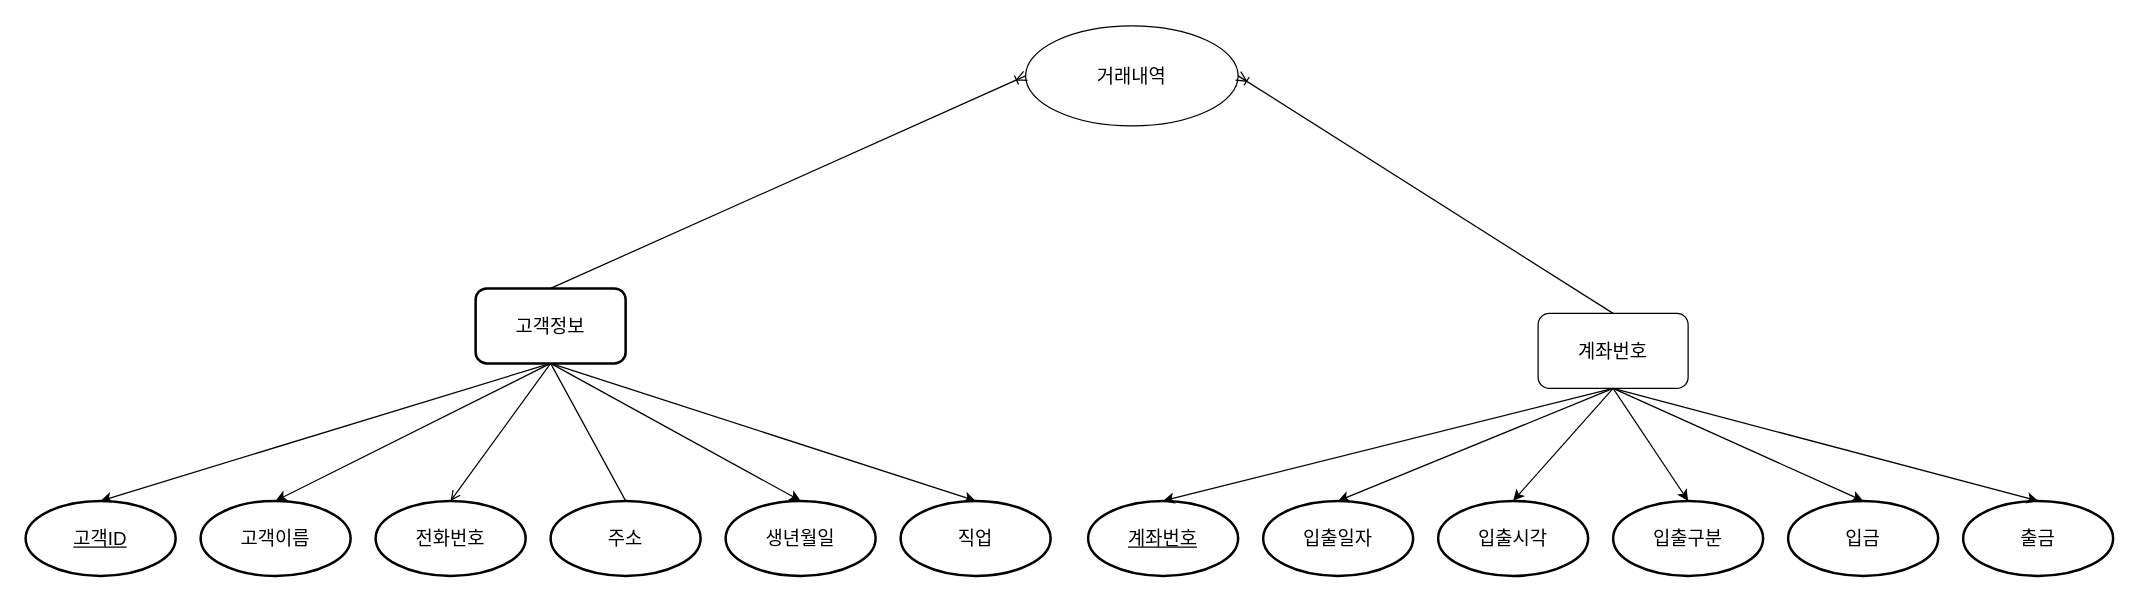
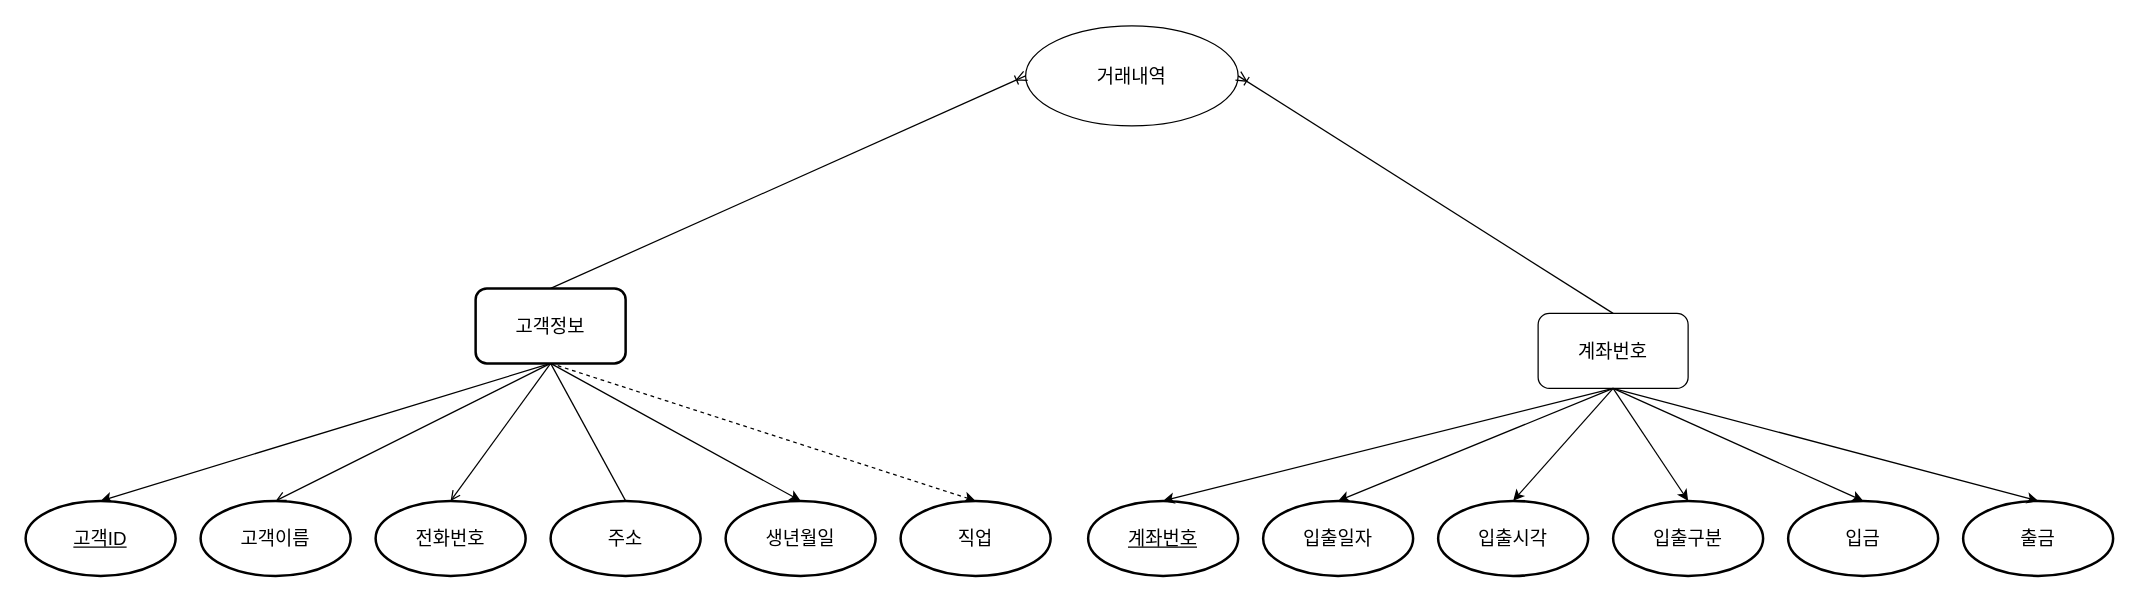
- <mxCell id="7" style="rounded=0;orthogonalLoop=1;jettySize=auto;html=1;entryX=0.5;entryY=0;entryDx=0;entryDy=0;exitX=0.5;exitY=1;exitDx=0;exitDy=0;" edge="1" parent="1" source="8" target="14"><mxGeometry relative="1" as="geometry" /></mxCell>
+ <mxCell id="7" style="rounded=0;orthogonalLoop=1;jettySize=auto;html=1;entryX=0.5;entryY=0;entryDx=0;entryDy=0;exitX=0.5;exitY=1;exitDx=0;exitDy=0;dashed=1;" edge="1" parent="1" source="8" target="14"><mxGeometry relative="1" as="geometry" /></mxCell>
- <mxCell id="3" style="rounded=0;orthogonalLoop=1;jettySize=auto;html=1;entryX=0.5;entryY=0;entryDx=0;entryDy=0;exitX=0.5;exitY=1;exitDx=0;exitDy=0;" edge="1" parent="1" source="8" target="9"><mxGeometry relative="1" as="geometry" /></mxCell>
+ <mxCell id="3" style="rounded=0;orthogonalLoop=1;jettySize=auto;html=1;entryX=0.5;entryY=0;entryDx=0;entryDy=0;exitX=0.5;exitY=1;exitDx=0;exitDy=0;endArrow=open;" edge="1" parent="1" source="8" target="9"><mxGeometry relative="1" as="geometry" /></mxCell>
